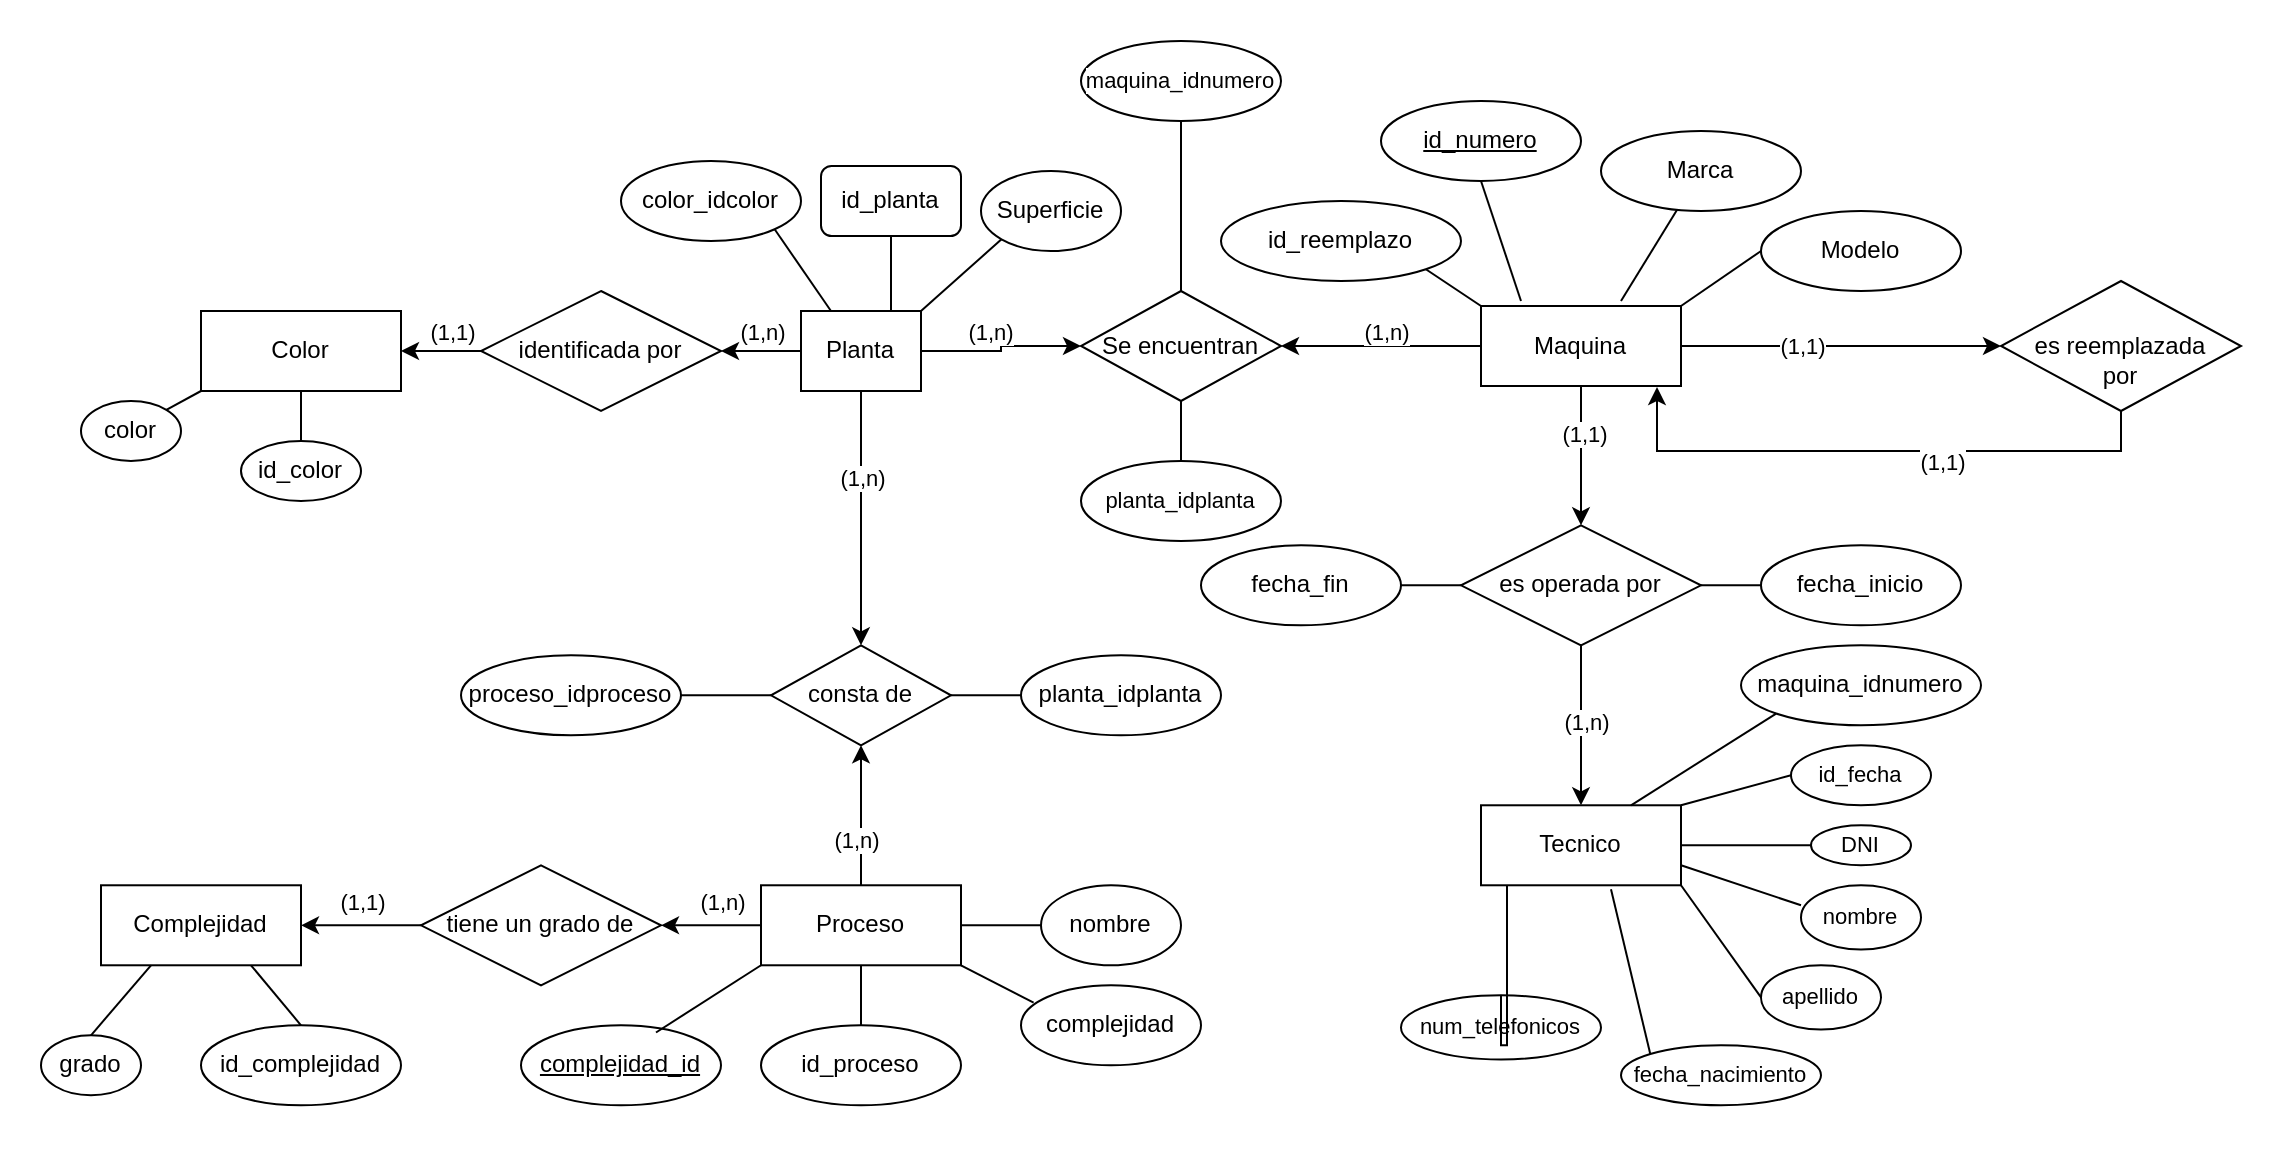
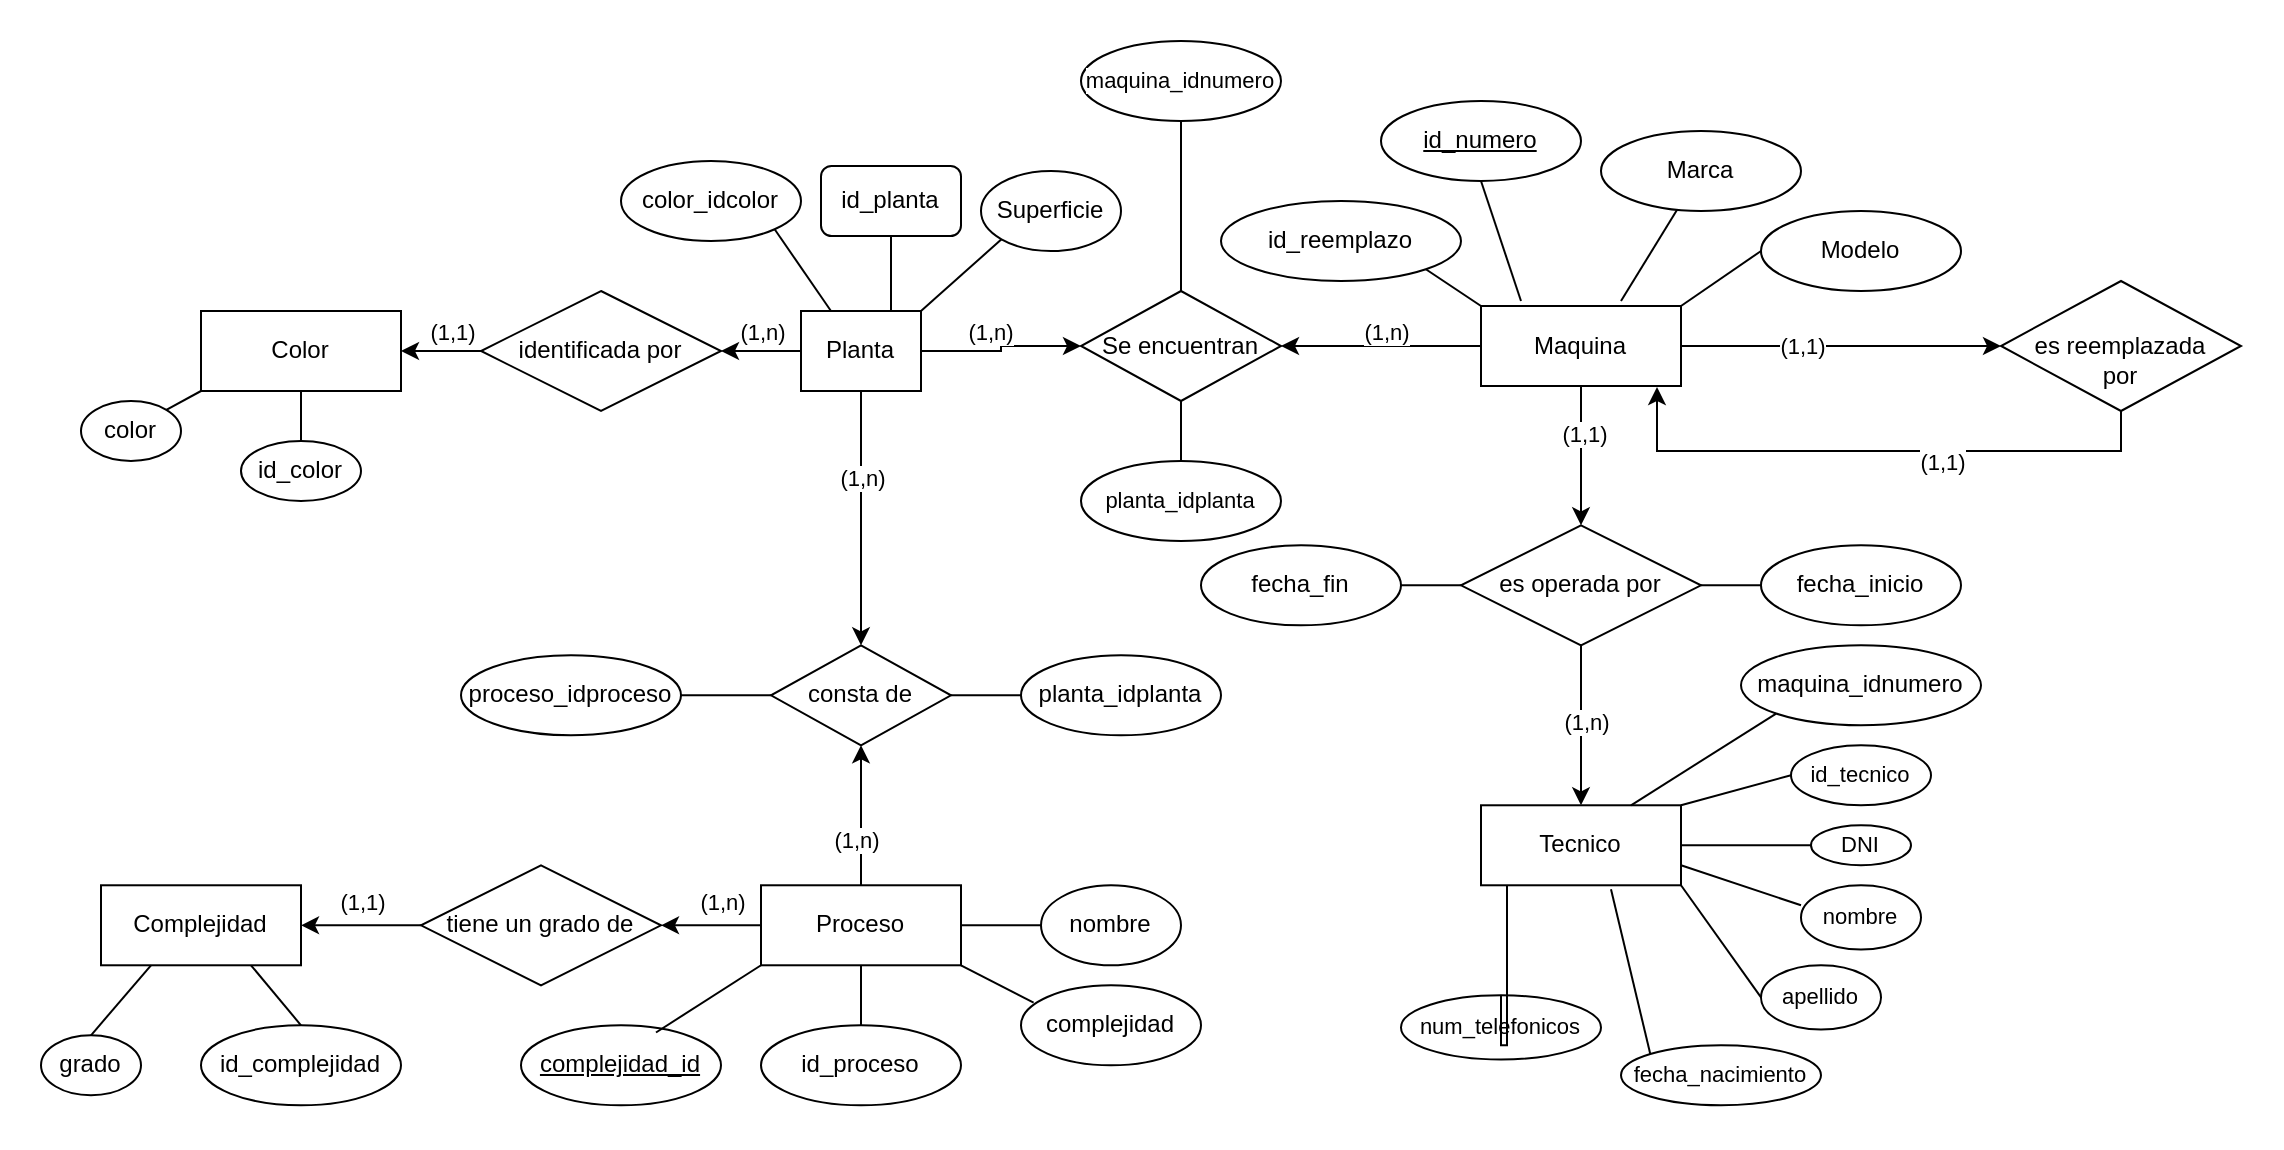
- <mxCell id="58" value="id_fecha" style="ellipse;whiteSpace=wrap;html=1;align=center;fontFamily=Helvetica;fontSize=11;fontColor=default;labelBackgroundColor=default;" parent="1" vertex="1"><mxGeometry x="895" y="372.14" width="70" height="30" as="geometry" /></mxCell>
+ <mxCell id="58" value="id_tecnico" style="ellipse;whiteSpace=wrap;html=1;align=center;fontFamily=Helvetica;fontSize=11;fontColor=default;labelBackgroundColor=default;" parent="1" vertex="1"><mxGeometry x="895" y="372.14" width="70" height="30" as="geometry" /></mxCell>
